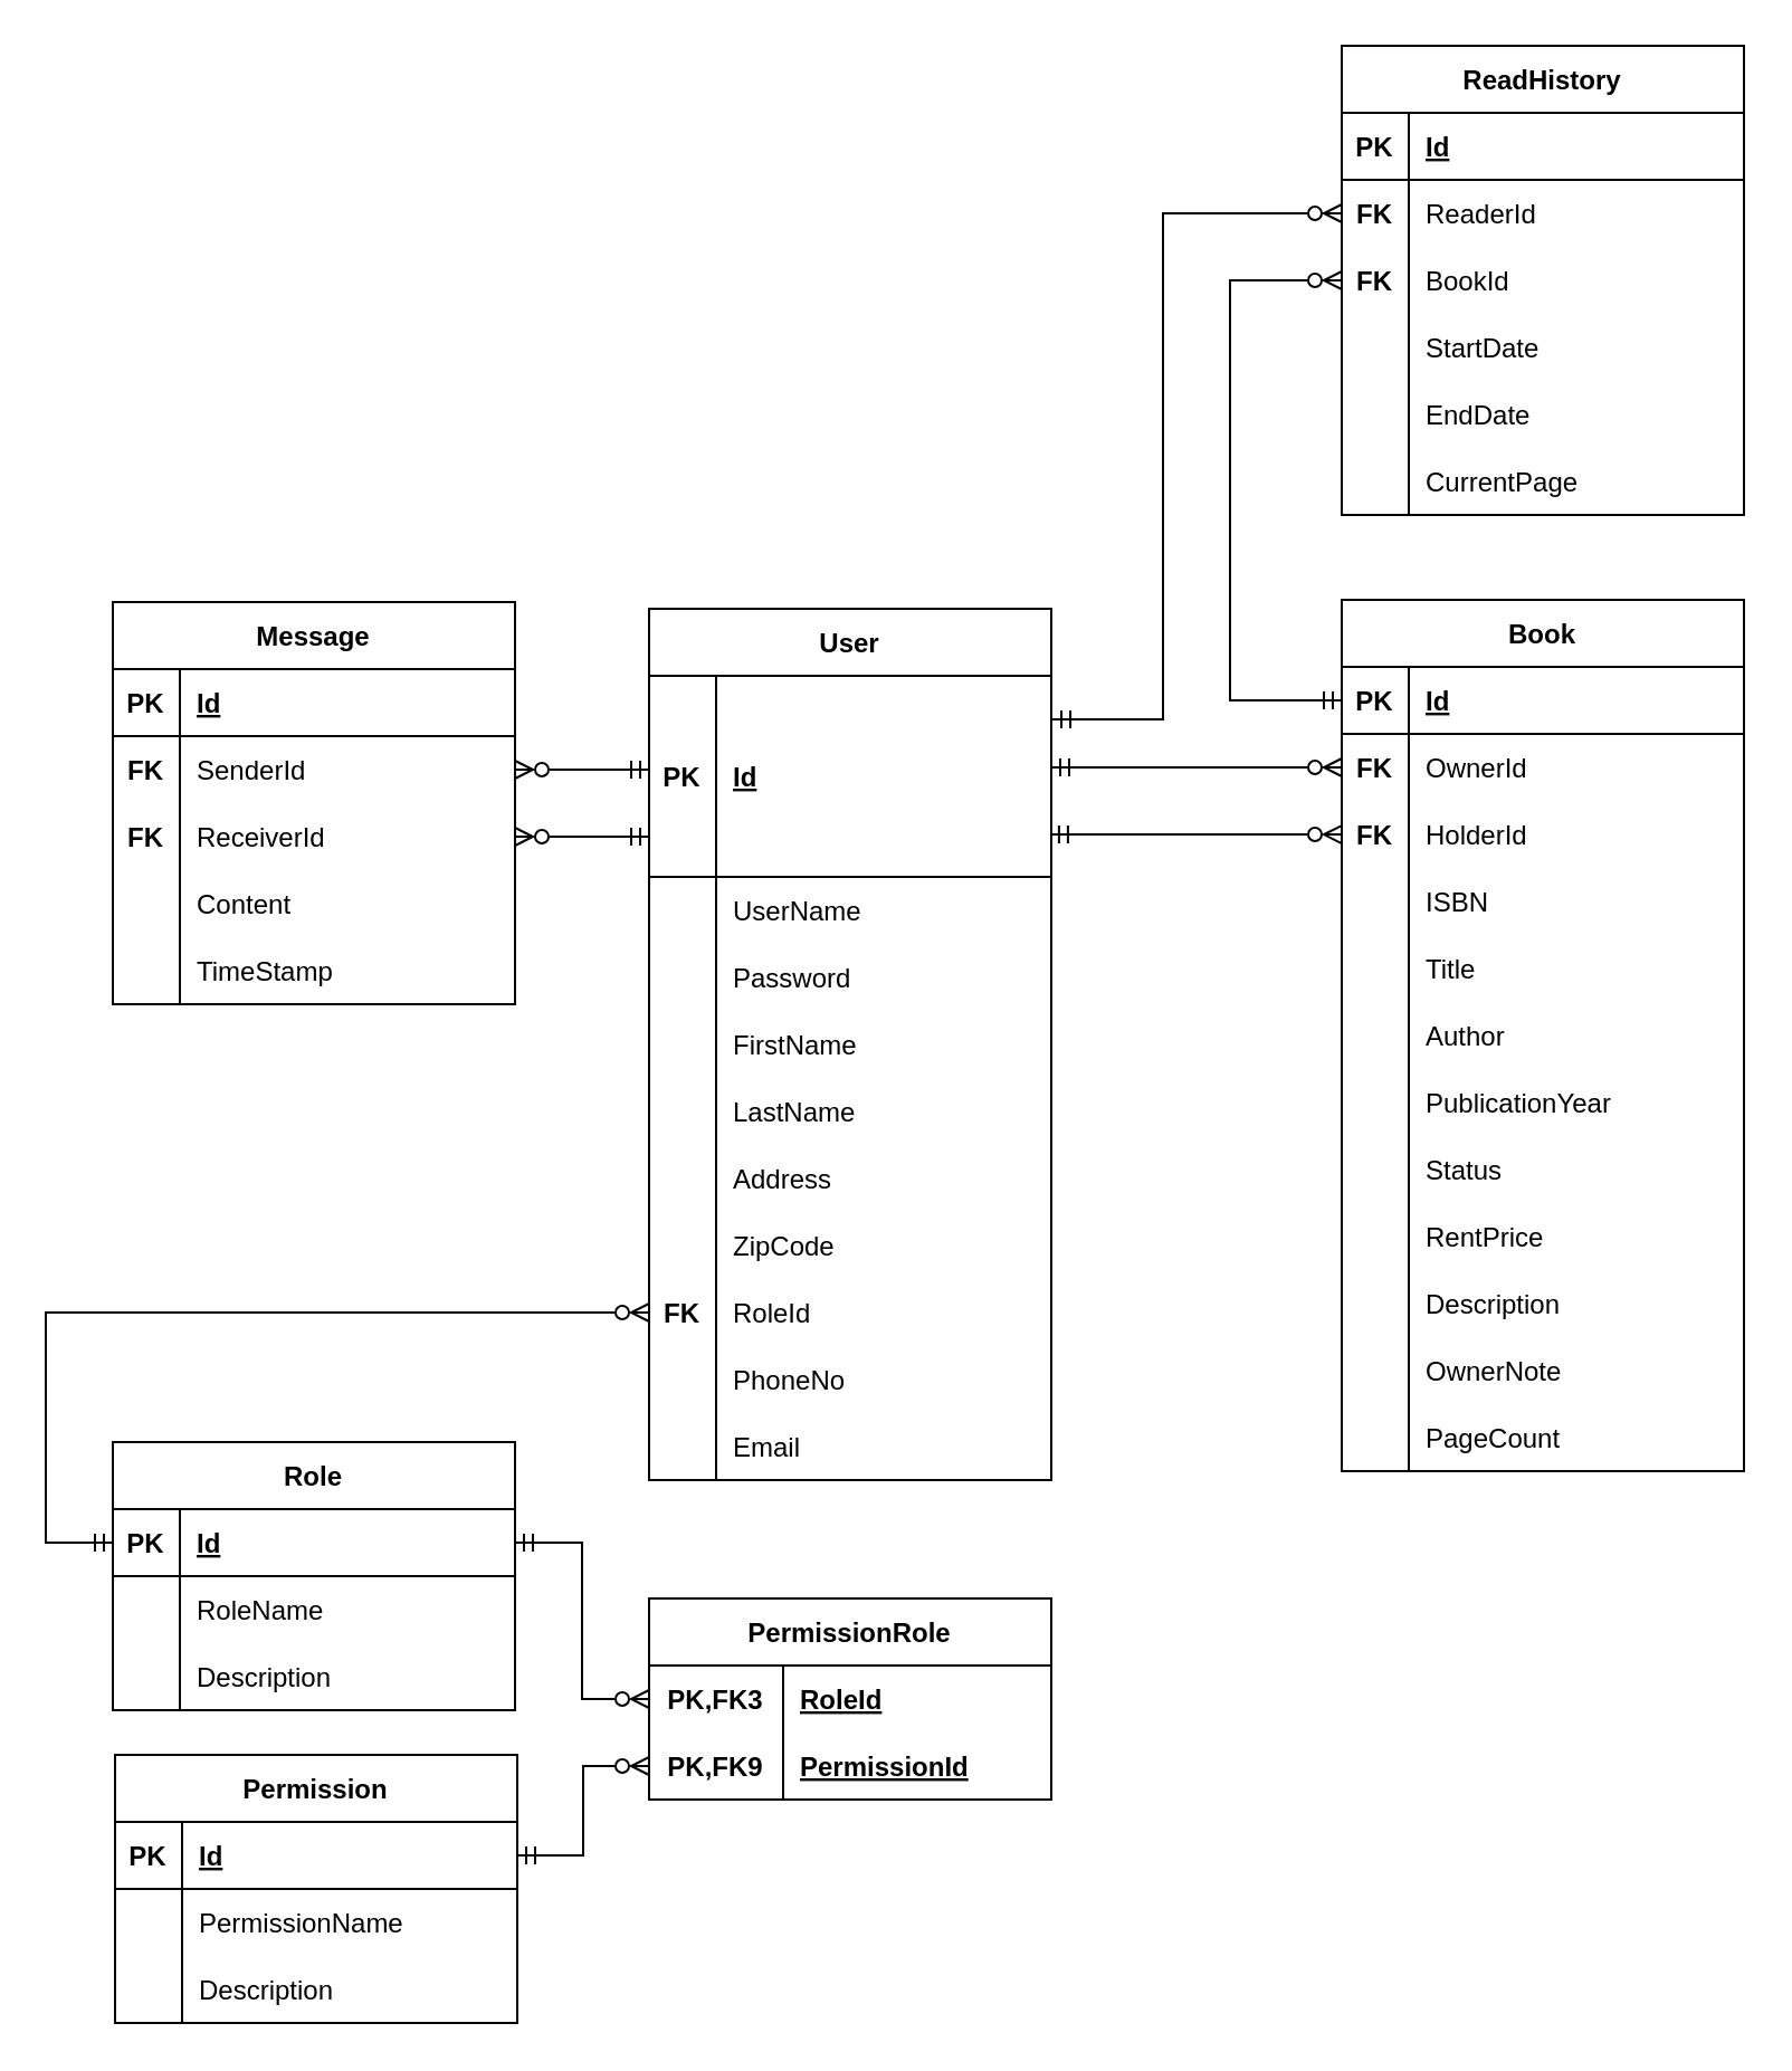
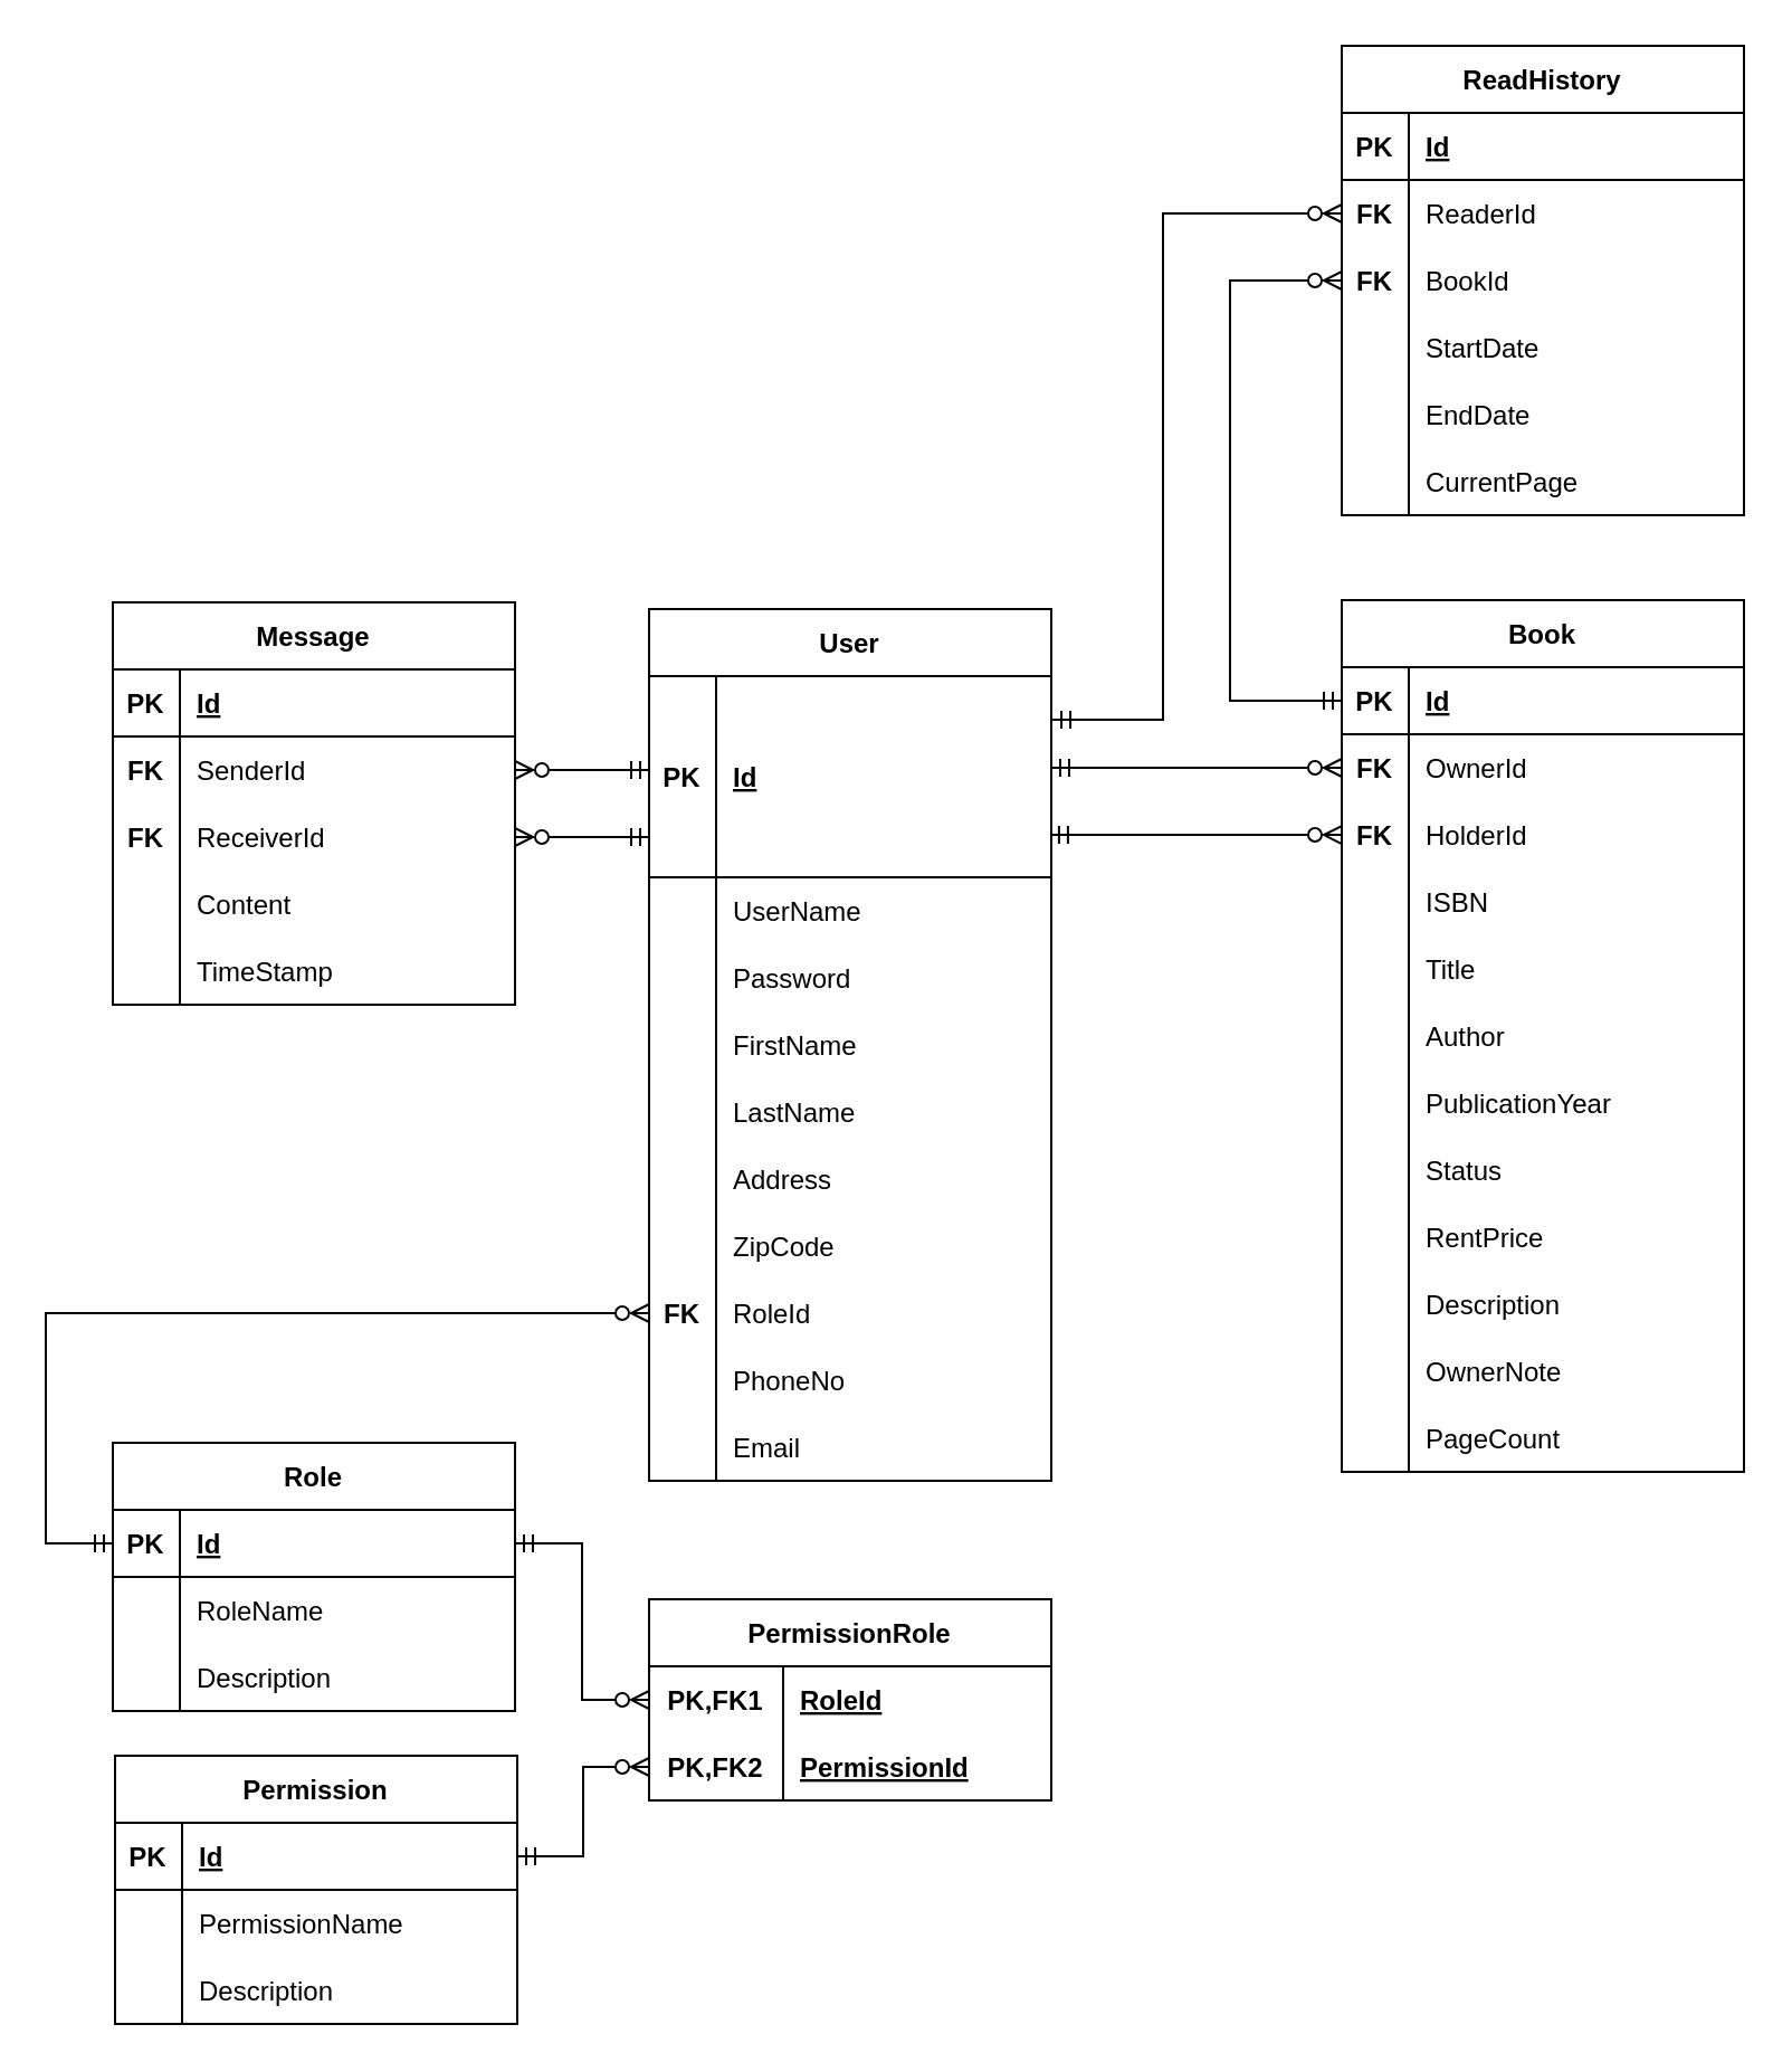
- <mxCell id="55" value="PK,FK3" style="shape=partialRectangle;connectable=0;fillColor=none;top=0;left=0;bottom=0;right=0;fontStyle=1;overflow=hidden;" vertex="1" parent="54"><mxGeometry width="60" height="30" as="geometry"><mxRectangle width="60" height="30" as="alternateBounds" /></mxGeometry></mxCell>
+ <mxCell id="55" value="PK,FK1" style="shape=partialRectangle;connectable=0;fillColor=none;top=0;left=0;bottom=0;right=0;fontStyle=1;overflow=hidden;" vertex="1" parent="54"><mxGeometry width="60" height="30" as="geometry"><mxRectangle width="60" height="30" as="alternateBounds" /></mxGeometry></mxCell>
- <mxCell id="58" value="PK,FK9" style="shape=partialRectangle;connectable=0;fillColor=none;top=0;left=0;bottom=0;right=0;fontStyle=1;overflow=hidden;" vertex="1" parent="57"><mxGeometry width="60" height="30" as="geometry"><mxRectangle width="60" height="30" as="alternateBounds" /></mxGeometry></mxCell>
+ <mxCell id="58" value="PK,FK2" style="shape=partialRectangle;connectable=0;fillColor=none;top=0;left=0;bottom=0;right=0;fontStyle=1;overflow=hidden;" vertex="1" parent="57"><mxGeometry width="60" height="30" as="geometry"><mxRectangle width="60" height="30" as="alternateBounds" /></mxGeometry></mxCell>
